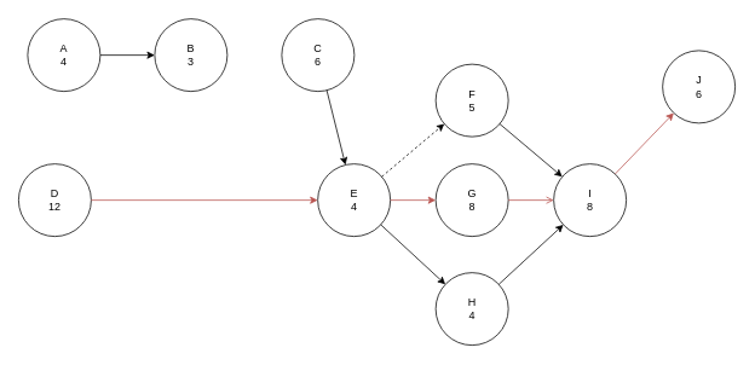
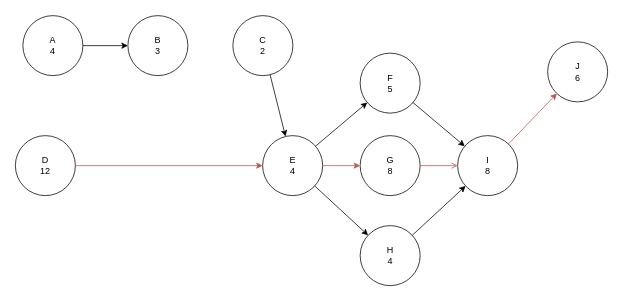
- <mxCell id="9" value="C&lt;br&gt;6" style="ellipse;whiteSpace=wrap;html=1;aspect=fixed;" vertex="1" parent="1"><mxGeometry x="310" y="20" width="80" height="80" as="geometry" /></mxCell>
+ <mxCell id="9" value="C&lt;br&gt;2" style="ellipse;whiteSpace=wrap;html=1;aspect=fixed;" vertex="1" parent="1"><mxGeometry x="310" y="20" width="80" height="80" as="geometry" /></mxCell>
- <mxCell id="15" value="" style="endArrow=classic;html=1;dashed=1;" edge="1" parent="1" source="6" target="11"><mxGeometry width="50" height="50" relative="1" as="geometry"><mxPoint x="172.7" y="370" as="sourcePoint" /><mxPoint x="222.7" y="320" as="targetPoint" /></mxGeometry></mxCell>
+ <mxCell id="15" value="" style="endArrow=classic;html=1;" edge="1" parent="1" source="6" target="11"><mxGeometry width="50" height="50" relative="1" as="geometry"><mxPoint x="172.7" y="370" as="sourcePoint" /><mxPoint x="222.7" y="320" as="targetPoint" /></mxGeometry></mxCell>
